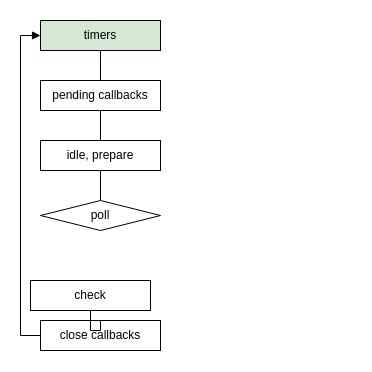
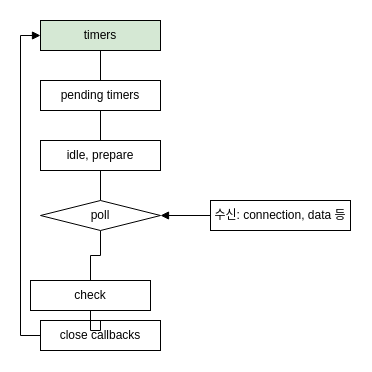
- <mxCell id="13" value="pending callbacks" style="rounded=0;whiteSpace=wrap;html=1;" vertex="1" parent="1"><mxGeometry x="40" y="80" width="120" height="30" as="geometry" /></mxCell>
+ <mxCell id="13" value="pending timers" style="rounded=0;whiteSpace=wrap;html=1;" vertex="1" parent="1"><mxGeometry x="40" y="80" width="120" height="30" as="geometry" /></mxCell>
+ <mxCell id="14" style="edgeStyle=orthogonalEdgeStyle;rounded=0;orthogonalLoop=1;jettySize=auto;html=1;entryX=1;entryY=0.5;entryDx=0;entryDy=0;endArrow=block;endFill=1;" edge="1" parent="1" source="15" target="9"><mxGeometry relative="1" as="geometry" /></mxCell>
+ <mxCell id="15" value="수신: connection, data 등" style="rounded=0;whiteSpace=wrap;html=1;" vertex="1" parent="1"><mxGeometry x="210" y="200" width="140" height="30" as="geometry" /></mxCell>
+ <mxCell id="8" style="edgeStyle=orthogonalEdgeStyle;rounded=0;orthogonalLoop=1;jettySize=auto;html=1;entryX=0.5;entryY=0;entryDx=0;entryDy=0;endArrow=none;endFill=0;" edge="1" parent="1" source="9" target="7"><mxGeometry relative="1" as="geometry" /></mxCell>
